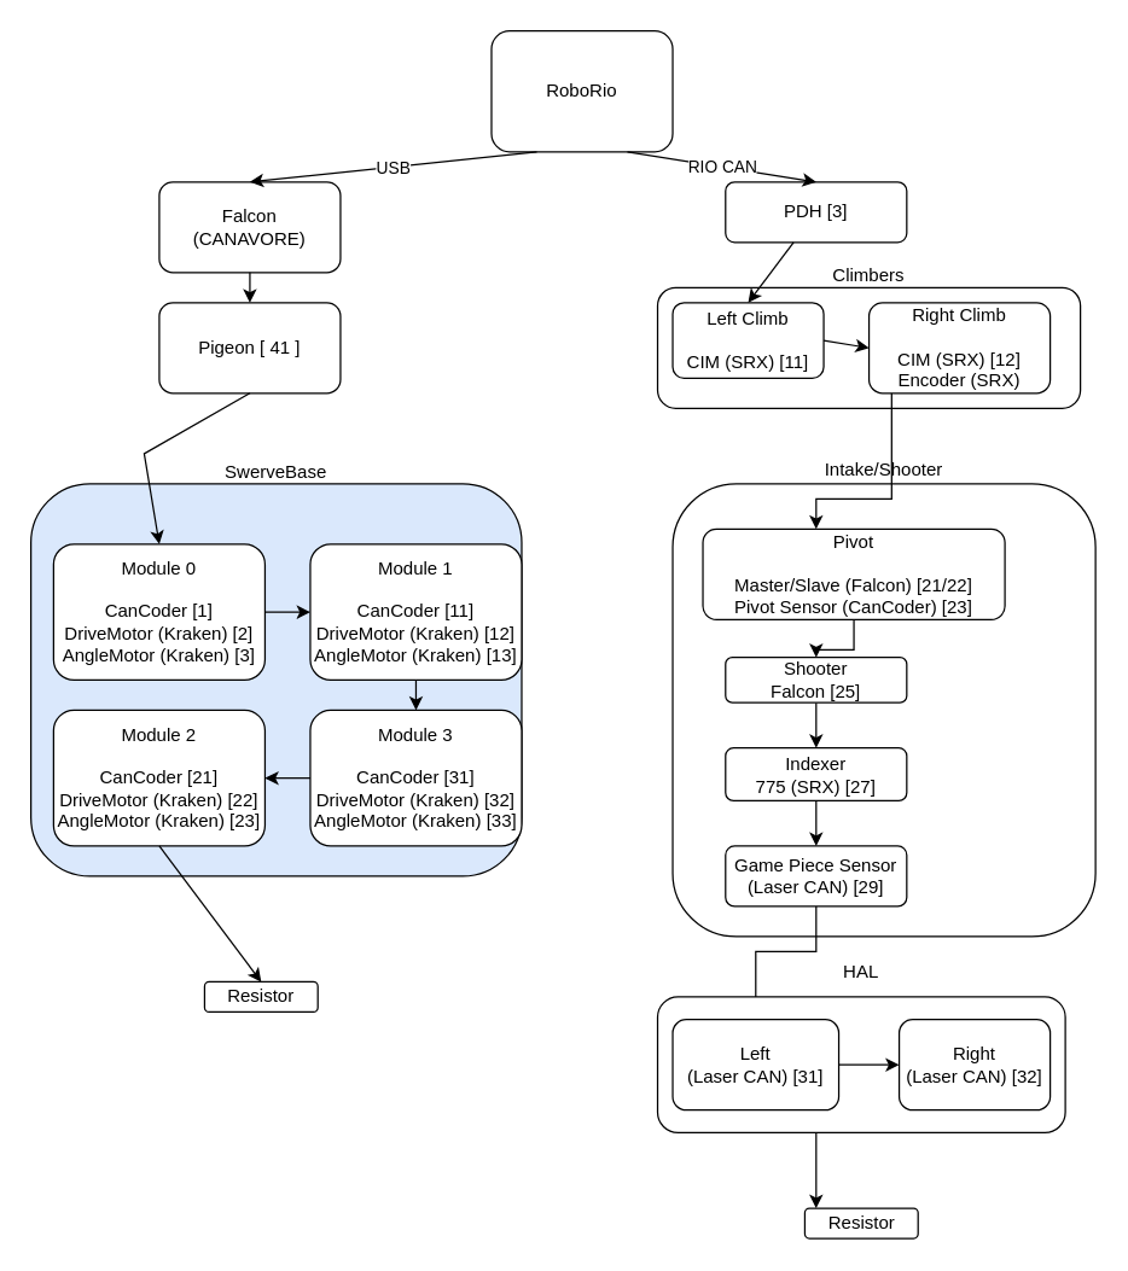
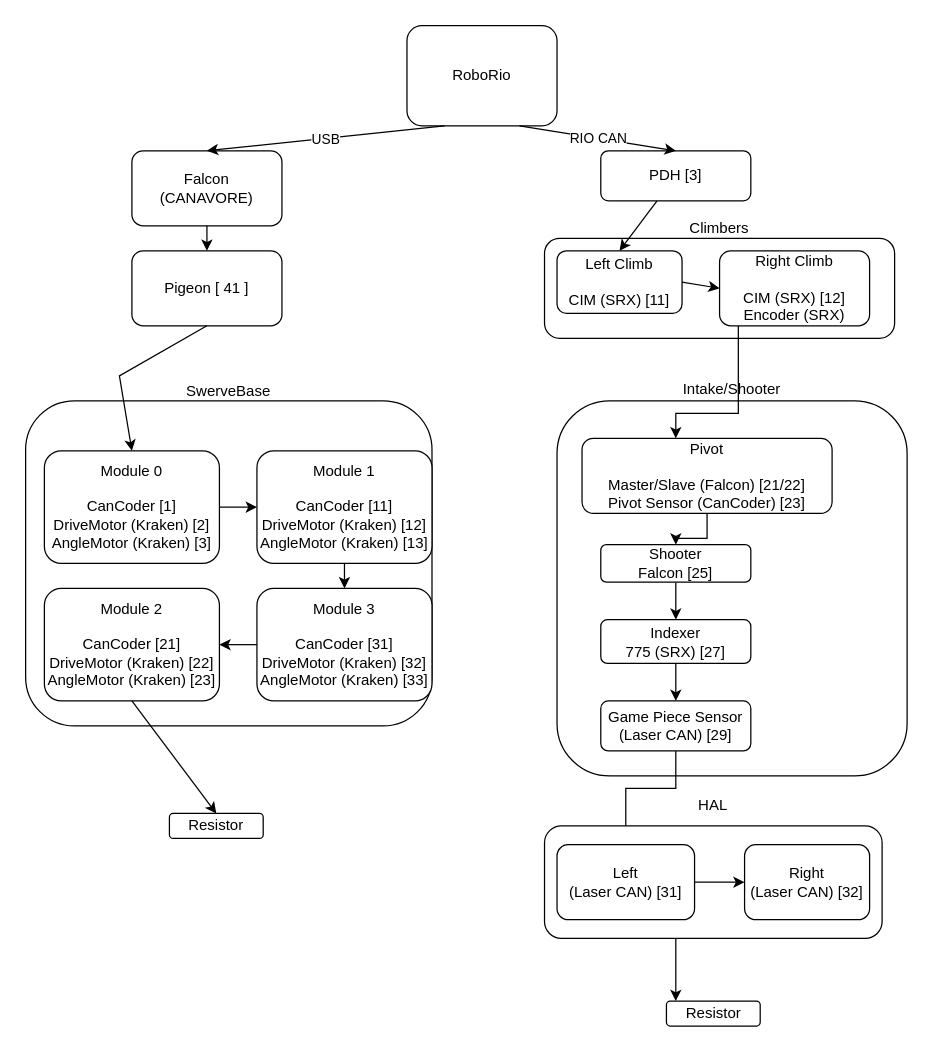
- <mxCell id="4" value="SwerveBase" style="rounded=1;whiteSpace=wrap;html=1;spacingTop=0;labelPosition=center;verticalLabelPosition=top;align=center;verticalAlign=bottom;spacing=0;fillColor=#dae8fc;" parent="1" vertex="1"><mxGeometry x="20" y="320" width="325" height="260" as="geometry" /></mxCell>
+ <mxCell id="4" value="SwerveBase" style="rounded=1;whiteSpace=wrap;html=1;spacingTop=0;labelPosition=center;verticalLabelPosition=top;align=center;verticalAlign=bottom;spacing=0;" parent="1" vertex="1"><mxGeometry x="20" y="320" width="325" height="260" as="geometry" /></mxCell>
